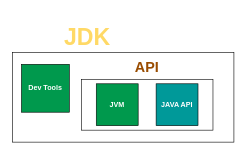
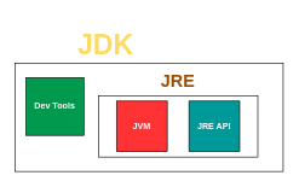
- <mxCell id="8" value="&lt;h3 style=&quot;font-size: 24px;&quot;&gt;API&lt;/h3&gt;" style="text;html=1;align=center;verticalAlign=middle;whiteSpace=wrap;rounded=0;labelBackgroundColor=#;fontColor=#994C00;fontSize=24;" vertex="1" parent="1"><mxGeometry x="215" y="70" width="60" height="30" as="geometry" /></mxCell>
+ <mxCell id="8" value="&lt;h3 style=&quot;font-size: 24px;&quot;&gt;JRE&lt;/h3&gt;" style="text;html=1;align=center;verticalAlign=middle;whiteSpace=wrap;rounded=0;labelBackgroundColor=#;fontColor=#994C00;fontSize=24;" vertex="1" parent="1"><mxGeometry x="215" y="70" width="60" height="30" as="geometry" /></mxCell>
- <mxCell id="5" value="&lt;b&gt;&lt;font color=&quot;#ffffff&quot;&gt;JVM&lt;/font&gt;&lt;/b&gt;" style="whiteSpace=wrap;html=1;aspect=fixed;fillColor=#00994d;" vertex="1" parent="1"><mxGeometry x="160" y="112.5" width="70" height="70" as="geometry" /></mxCell>
+ <mxCell id="5" value="&lt;b&gt;&lt;font color=&quot;#ffffff&quot;&gt;JVM&lt;/font&gt;&lt;/b&gt;" style="whiteSpace=wrap;html=1;aspect=fixed;fillColor=#FF3333;" vertex="1" parent="1"><mxGeometry x="160" y="112.5" width="70" height="70" as="geometry" /></mxCell>
- <mxCell id="6" value="&lt;b&gt;&lt;font color=&quot;#ffffff&quot;&gt;JAVA API&lt;/font&gt;&lt;/b&gt;" style="whiteSpace=wrap;html=1;aspect=fixed;fillColor=#009999;" vertex="1" parent="1"><mxGeometry x="260" y="112.5" width="70" height="70" as="geometry" /></mxCell>
+ <mxCell id="6" value="&lt;b&gt;&lt;font color=&quot;#ffffff&quot;&gt;JRE API&lt;/font&gt;&lt;/b&gt;" style="whiteSpace=wrap;html=1;aspect=fixed;fillColor=#009999;" vertex="1" parent="1"><mxGeometry x="260" y="112.5" width="70" height="70" as="geometry" /></mxCell>
